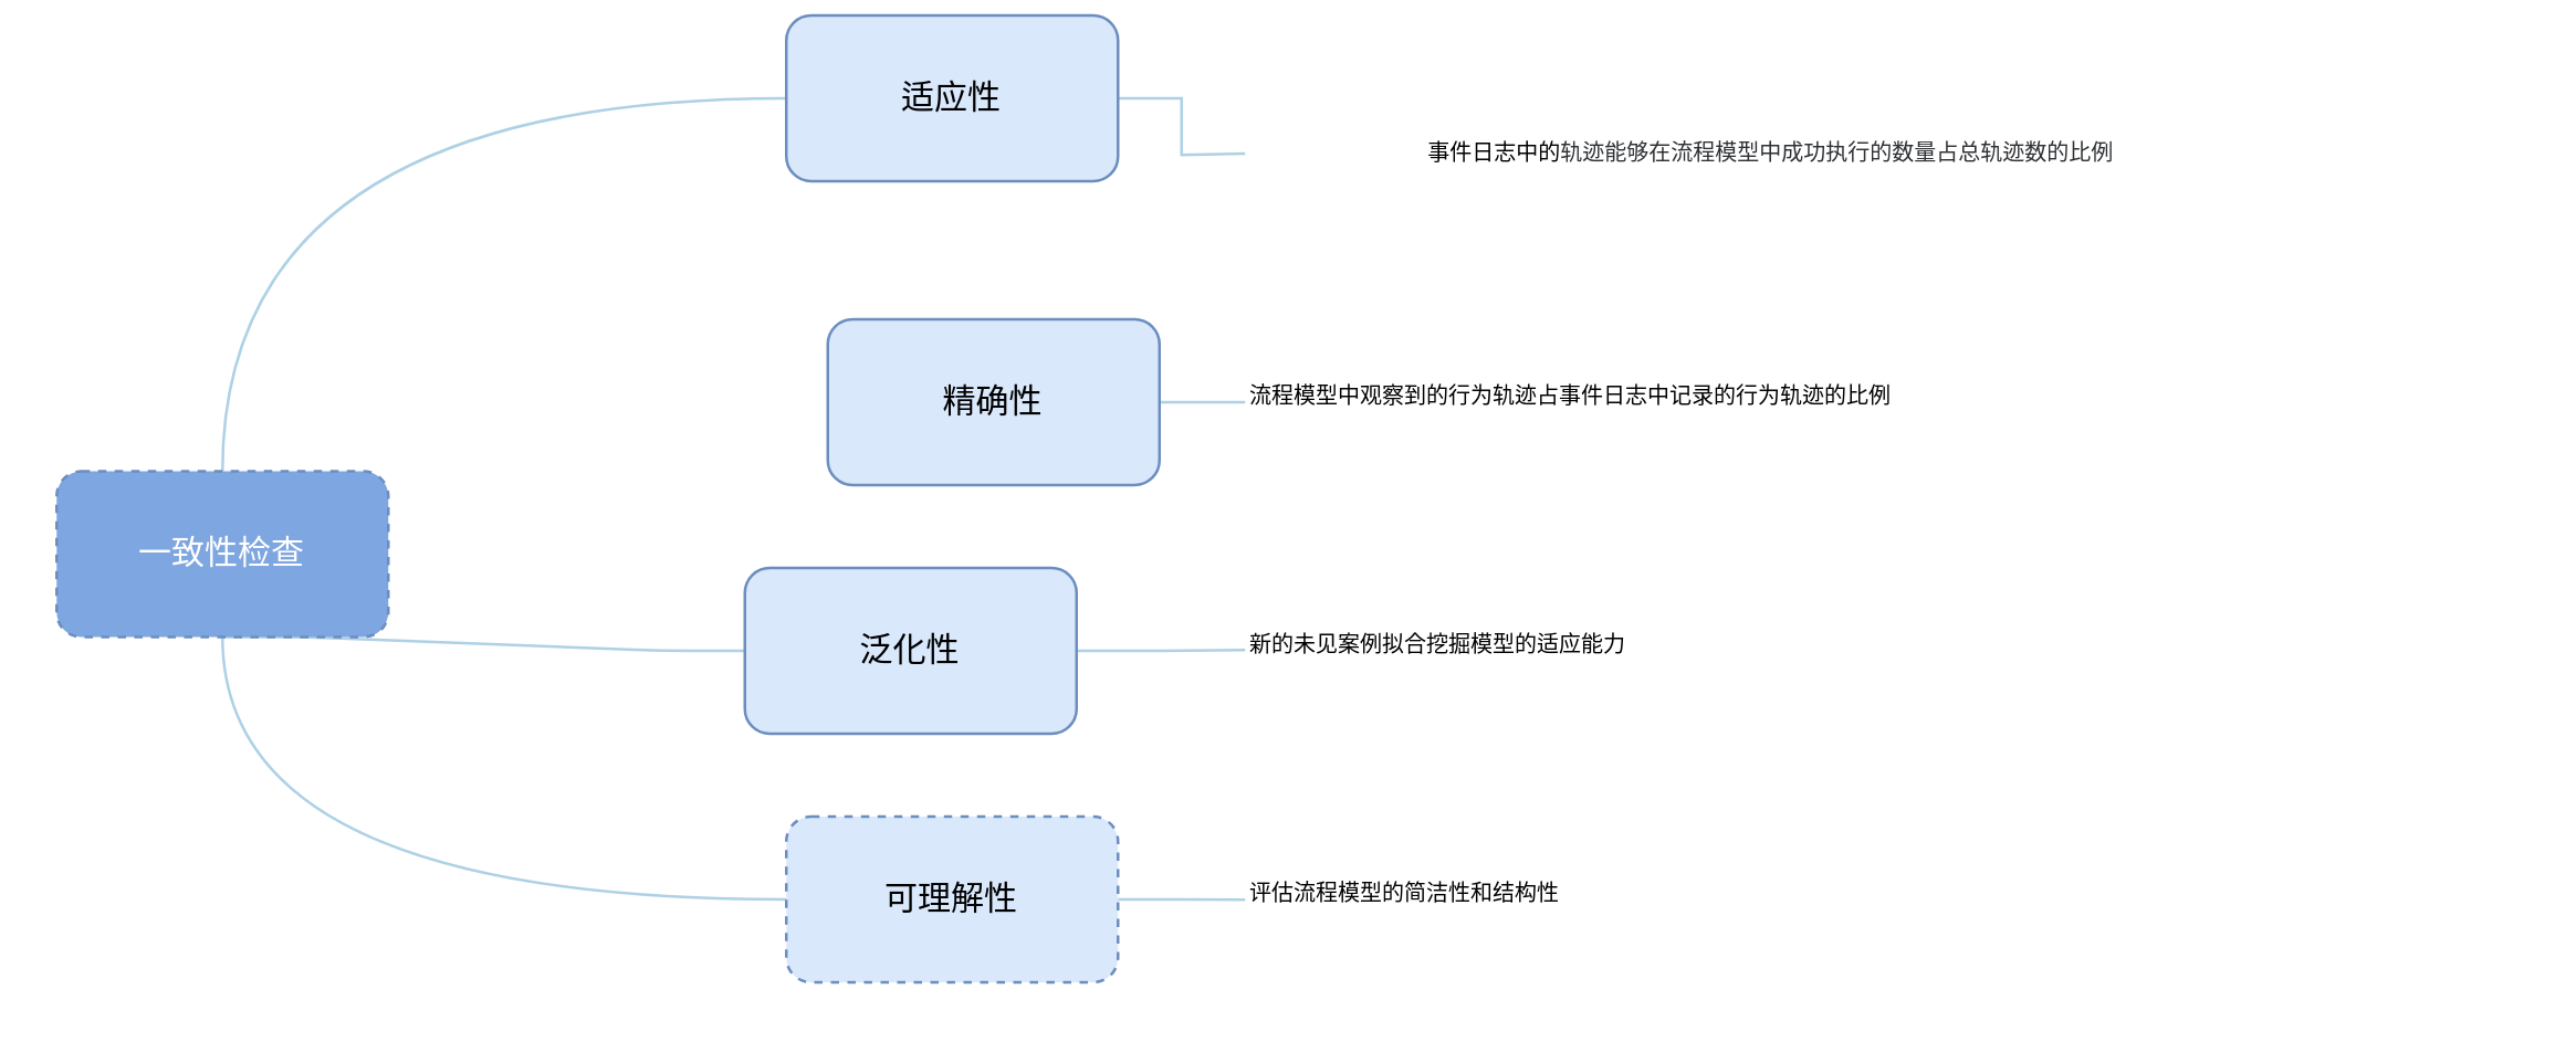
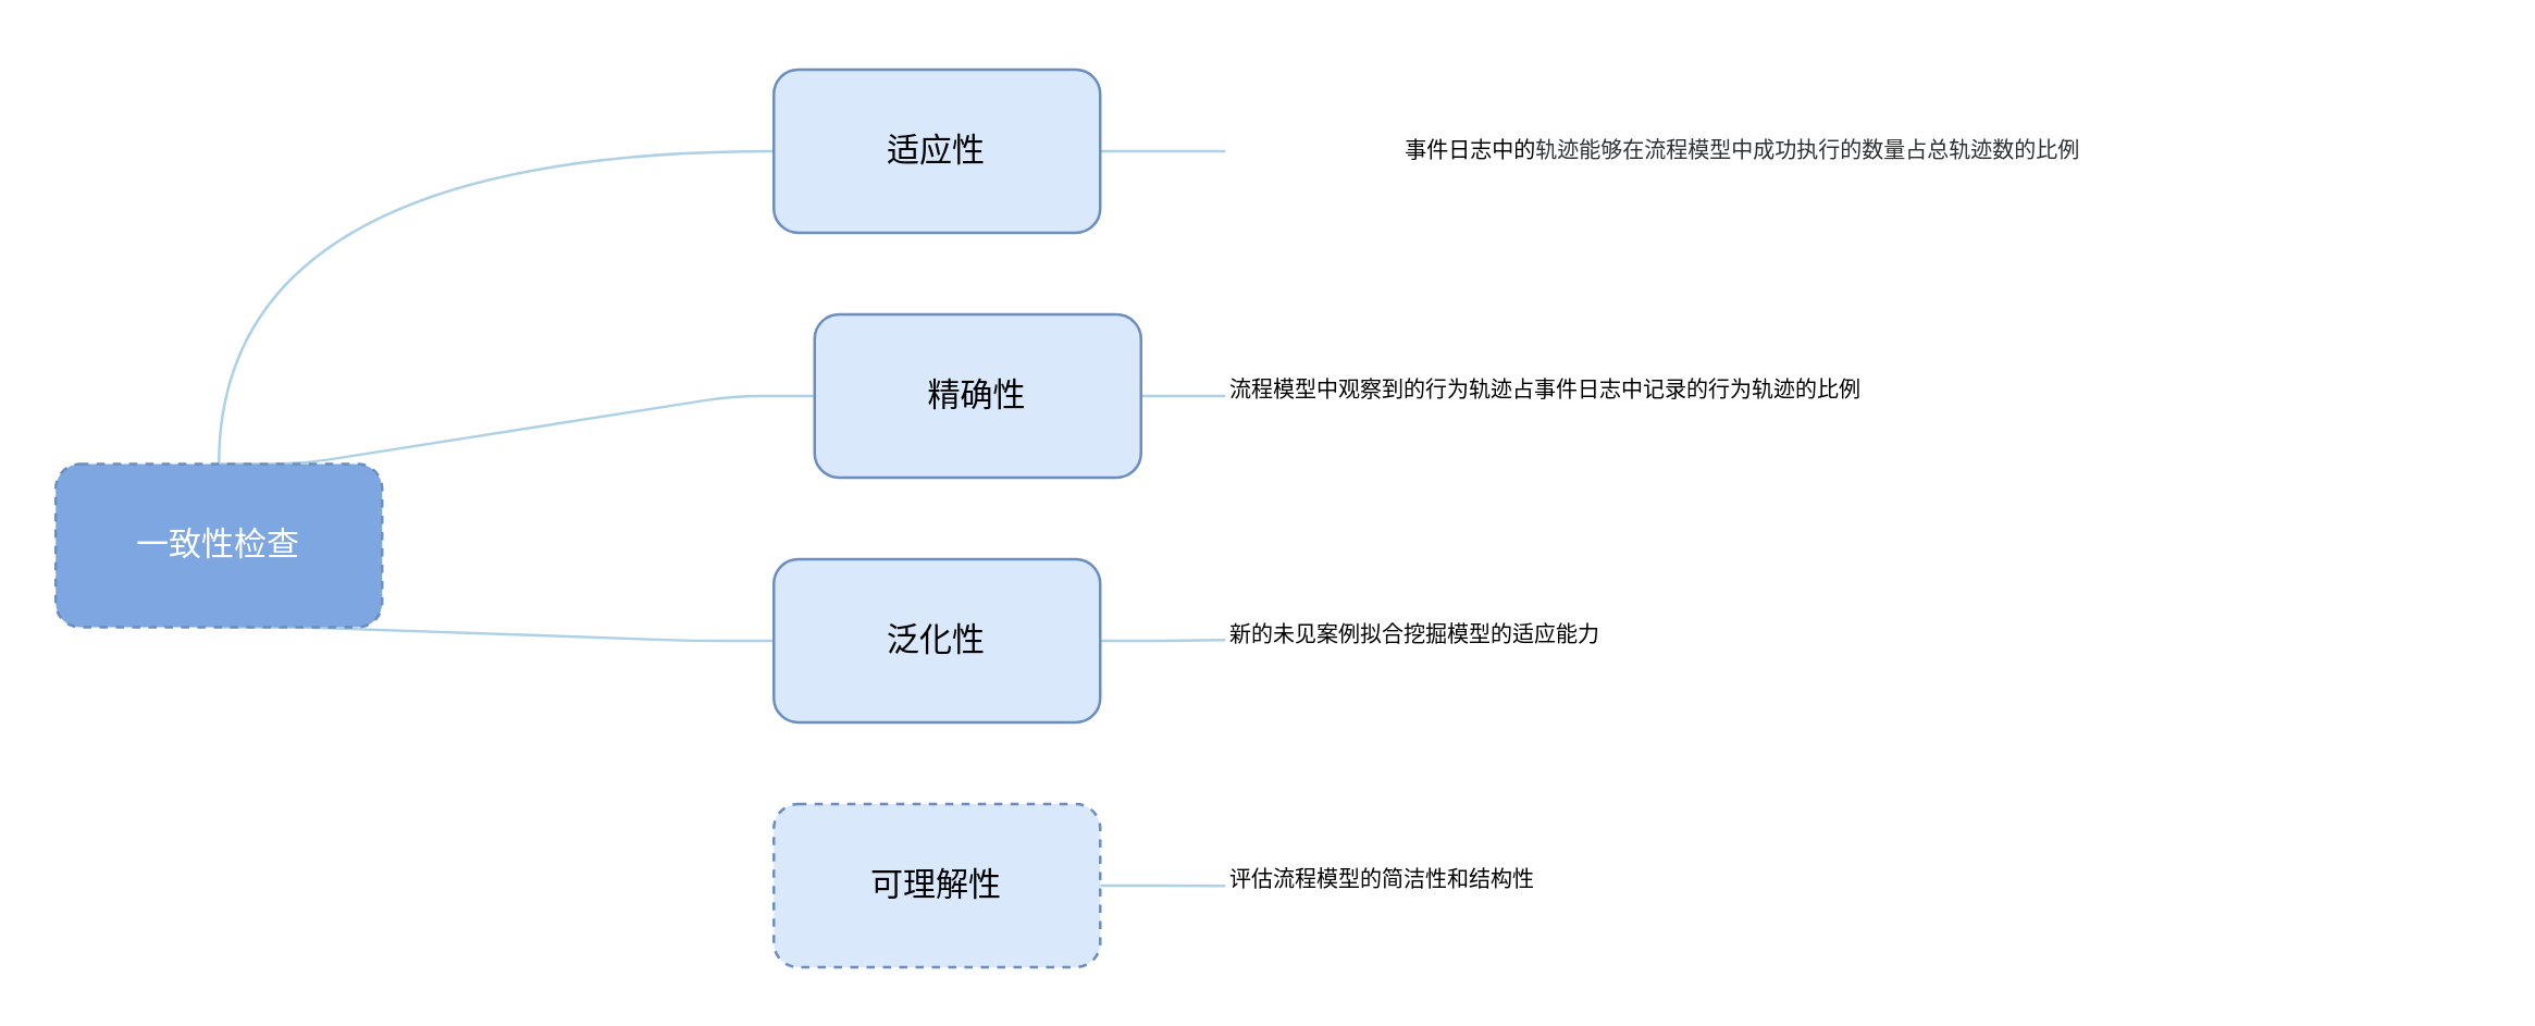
- <mxCell id="14" value="适应性" style="rounded=1;whiteSpace=wrap;html=1;fillColor=#dae8fc;strokeColor=#6c8ebf;" vertex="1" parent="1"><mxGeometry x="284" y="5" width="120" height="60" as="geometry" /></mxCell>
+ <mxCell id="14" value="适应性" style="rounded=1;whiteSpace=wrap;html=1;fillColor=#dae8fc;strokeColor=#6c8ebf;" vertex="1" parent="1"><mxGeometry x="284" y="25" width="120" height="60" as="geometry" /></mxCell>
+ <mxCell id="3" style="edgeStyle=entityRelationEdgeStyle;orthogonalLoop=1;jettySize=auto;html=1;exitX=0.5;exitY=0;exitDx=0;exitDy=0;strokeColor=#aed1e5;fillColor=#1ba1e2;endArrow=none;endFill=0;" edge="1" parent="1" source="6" target="8"><mxGeometry relative="1" as="geometry" /></mxCell>
- <mxCell id="10" value="泛化性" style="rounded=1;whiteSpace=wrap;html=1;fillColor=#dae8fc;strokeColor=#6c8ebf;" vertex="1" parent="1"><mxGeometry x="269" y="205" width="120" height="60" as="geometry" /></mxCell>
+ <mxCell id="10" value="泛化性" style="rounded=1;whiteSpace=wrap;html=1;fillColor=#dae8fc;strokeColor=#6c8ebf;" vertex="1" parent="1"><mxGeometry x="284" y="205" width="120" height="60" as="geometry" /></mxCell>
- <mxCell id="5" style="edgeStyle=orthogonalEdgeStyle;orthogonalLoop=1;jettySize=auto;html=1;exitX=0.5;exitY=1;exitDx=0;exitDy=0;entryX=0;entryY=0.5;entryDx=0;entryDy=0;curved=1;endArrow=none;endFill=0;strokeColor=#AED1E5;" edge="1" parent="1" source="6" target="12"><mxGeometry relative="1" as="geometry" /></mxCell>
